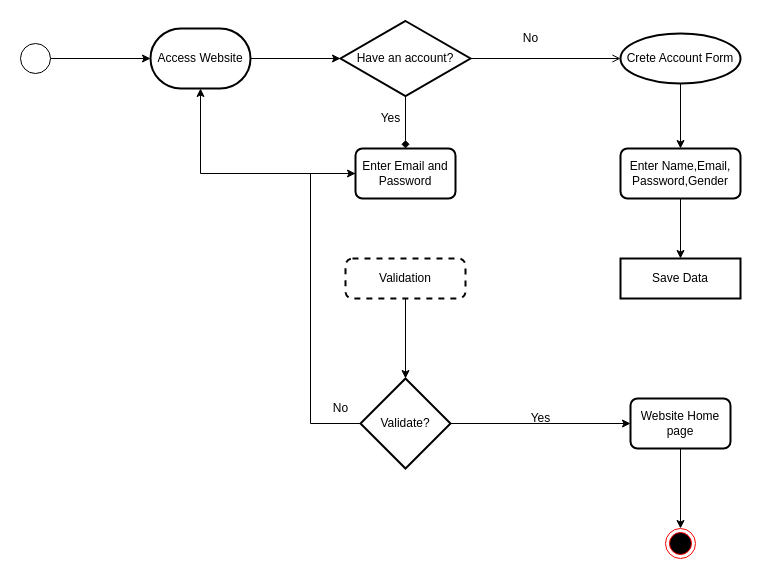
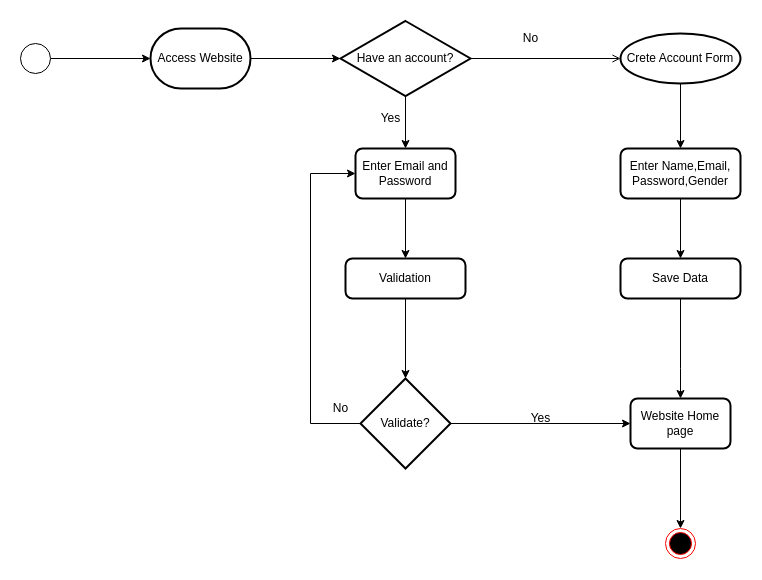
- <mxCell id="7" value="" style="edgeStyle=orthogonalEdgeStyle;rounded=0;orthogonalLoop=1;jettySize=auto;html=1;endArrow=diamond;" edge="1" parent="1" source="8" target="12"><mxGeometry relative="1" as="geometry" /></mxCell>
+ <mxCell id="7" value="" style="edgeStyle=orthogonalEdgeStyle;rounded=0;orthogonalLoop=1;jettySize=auto;html=1;" edge="1" parent="1" source="8" target="12"><mxGeometry relative="1" as="geometry" /></mxCell>
- <mxCell id="11" value="" style="edgeStyle=orthogonalEdgeStyle;rounded=0;orthogonalLoop=1;jettySize=auto;html=1;" edge="1" parent="1" source="12" target="5"><mxGeometry relative="1" as="geometry" /></mxCell>
+ <mxCell id="11" value="" style="edgeStyle=orthogonalEdgeStyle;rounded=0;orthogonalLoop=1;jettySize=auto;html=1;" edge="1" parent="1" source="12" target="18"><mxGeometry relative="1" as="geometry" /></mxCell>
- <mxCell id="18" value="Validation" style="rounded=1;whiteSpace=wrap;html=1;absoluteArcSize=1;arcSize=14;strokeWidth=2;dashed=1;" vertex="1" parent="1"><mxGeometry x="345" y="258" width="120" height="40" as="geometry" /></mxCell>
+ <mxCell id="18" value="Validation" style="rounded=1;whiteSpace=wrap;html=1;absoluteArcSize=1;arcSize=14;strokeWidth=2;" vertex="1" parent="1"><mxGeometry x="345" y="258" width="120" height="40" as="geometry" /></mxCell>
- <mxCell id="16" value="Save Data" style="whiteSpace=wrap;html=1;absoluteArcSize=1;arcSize=14;strokeWidth=2;rounded=0;" vertex="1" parent="1"><mxGeometry x="620" y="258" width="120" height="40" as="geometry" /></mxCell>
+ <mxCell id="16" value="Save Data" style="rounded=1;whiteSpace=wrap;html=1;absoluteArcSize=1;arcSize=14;strokeWidth=2;" vertex="1" parent="1"><mxGeometry x="620" y="258" width="120" height="40" as="geometry" /></mxCell>
+ <mxCell id="15" value="" style="edgeStyle=orthogonalEdgeStyle;rounded=0;orthogonalLoop=1;jettySize=auto;html=1;" edge="1" parent="1" source="16" target="23"><mxGeometry relative="1" as="geometry"><Array as="points"><mxPoint x="680" y="368" /><mxPoint x="680" y="368" /></Array></mxGeometry></mxCell>
